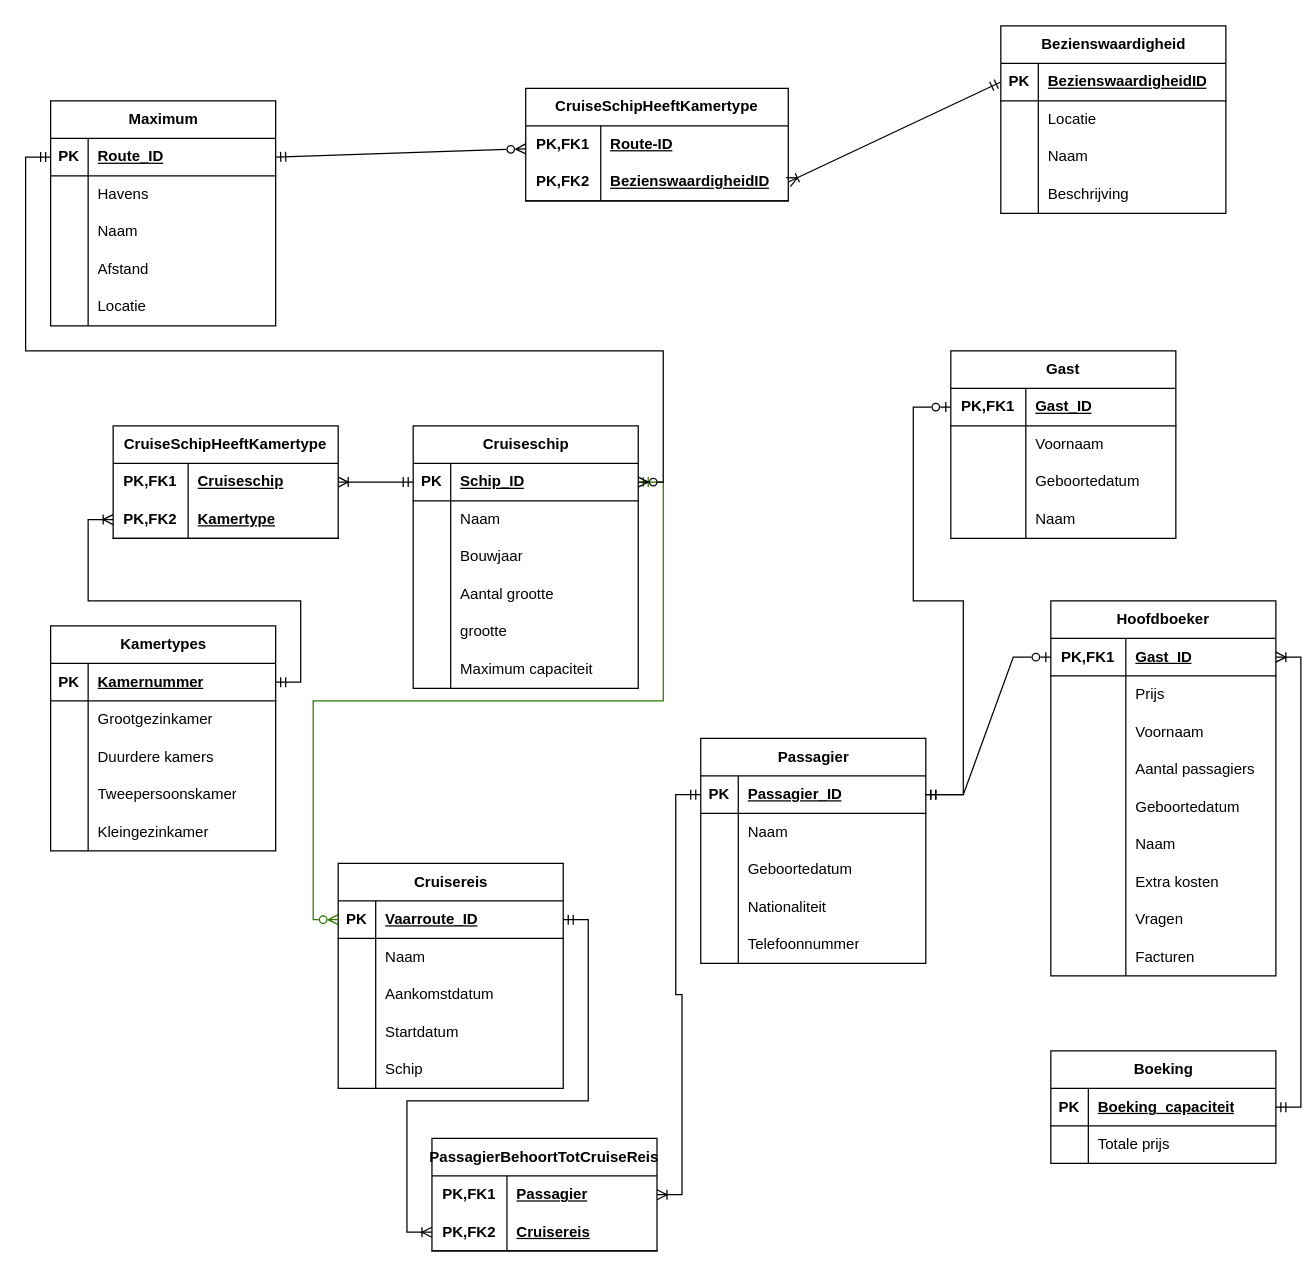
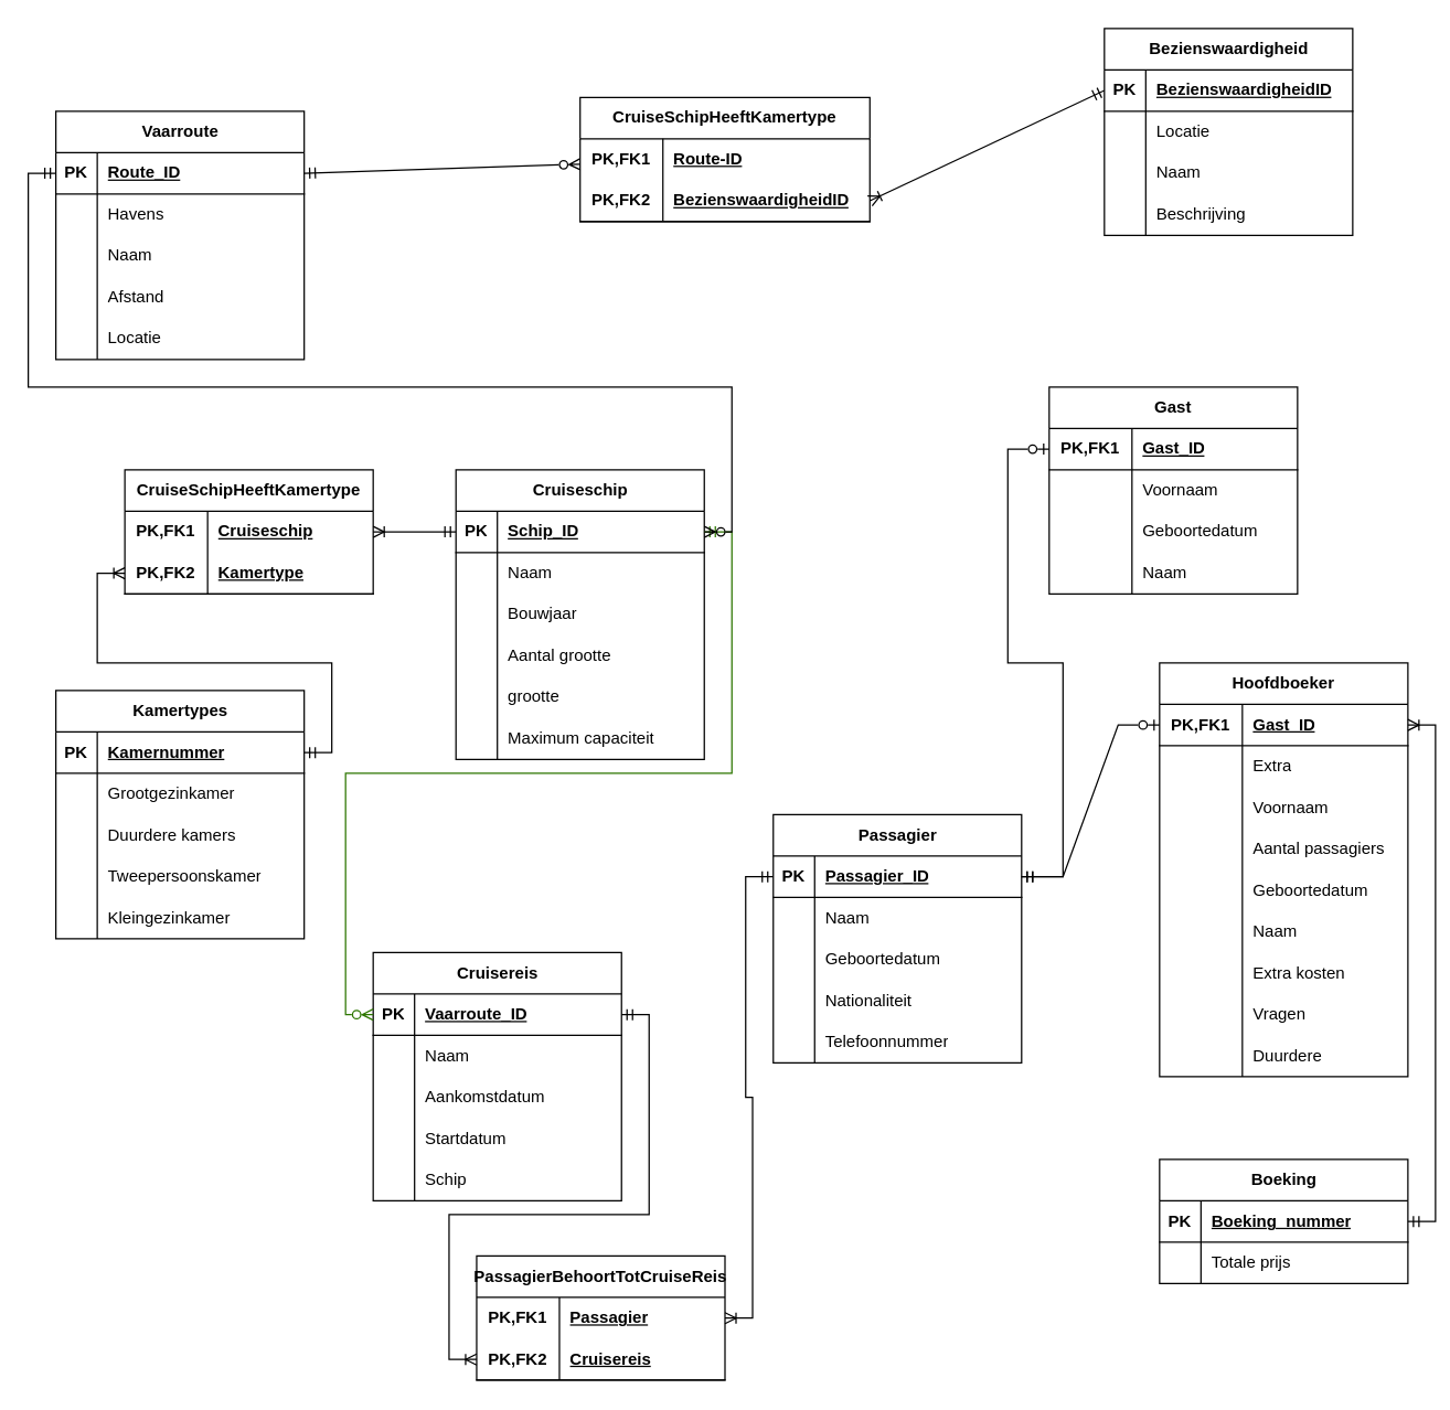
- <mxCell id="2" value="Maximum" style="shape=table;startSize=30;container=1;collapsible=1;childLayout=tableLayout;fixedRows=1;rowLines=0;fontStyle=1;align=center;resizeLast=1;html=1;" parent="1" vertex="1"><mxGeometry x="40" y="80" width="180" height="180" as="geometry" /></mxCell>
+ <mxCell id="2" value="Vaarroute" style="shape=table;startSize=30;container=1;collapsible=1;childLayout=tableLayout;fixedRows=1;rowLines=0;fontStyle=1;align=center;resizeLast=1;html=1;" parent="1" vertex="1"><mxGeometry x="40" y="80" width="180" height="180" as="geometry" /></mxCell>
- <mxCell id="104" value="Prijs" style="shape=partialRectangle;connectable=0;fillColor=none;top=0;left=0;bottom=0;right=0;align=left;spacingLeft=6;overflow=hidden;html=1;whiteSpace=wrap;" parent="102" vertex="1"><mxGeometry x="60" width="120" height="30" as="geometry"><mxRectangle width="120" height="30" as="alternateBounds" /></mxGeometry></mxCell>
+ <mxCell id="104" value="Extra" style="shape=partialRectangle;connectable=0;fillColor=none;top=0;left=0;bottom=0;right=0;align=left;spacingLeft=6;overflow=hidden;html=1;whiteSpace=wrap;" parent="102" vertex="1"><mxGeometry x="60" width="120" height="30" as="geometry"><mxRectangle width="120" height="30" as="alternateBounds" /></mxGeometry></mxCell>
- <mxCell id="125" value="Facturen" style="shape=partialRectangle;connectable=0;fillColor=none;top=0;left=0;bottom=0;right=0;align=left;spacingLeft=6;overflow=hidden;html=1;whiteSpace=wrap;" parent="123" vertex="1"><mxGeometry x="60" width="120" height="30" as="geometry"><mxRectangle width="120" height="30" as="alternateBounds" /></mxGeometry></mxCell>
+ <mxCell id="125" value="Duurdere" style="shape=partialRectangle;connectable=0;fillColor=none;top=0;left=0;bottom=0;right=0;align=left;spacingLeft=6;overflow=hidden;html=1;whiteSpace=wrap;" parent="123" vertex="1"><mxGeometry x="60" width="120" height="30" as="geometry"><mxRectangle width="120" height="30" as="alternateBounds" /></mxGeometry></mxCell>
- <mxCell id="129" value="Boeking_capaciteit" style="shape=partialRectangle;connectable=0;fillColor=none;top=0;left=0;bottom=0;right=0;align=left;spacingLeft=6;fontStyle=5;overflow=hidden;whiteSpace=wrap;html=1;" parent="127" vertex="1"><mxGeometry x="30" width="150" height="30" as="geometry"><mxRectangle width="150" height="30" as="alternateBounds" /></mxGeometry></mxCell>
+ <mxCell id="129" value="Boeking_nummer" style="shape=partialRectangle;connectable=0;fillColor=none;top=0;left=0;bottom=0;right=0;align=left;spacingLeft=6;fontStyle=5;overflow=hidden;whiteSpace=wrap;html=1;" parent="127" vertex="1"><mxGeometry x="30" width="150" height="30" as="geometry"><mxRectangle width="150" height="30" as="alternateBounds" /></mxGeometry></mxCell>
